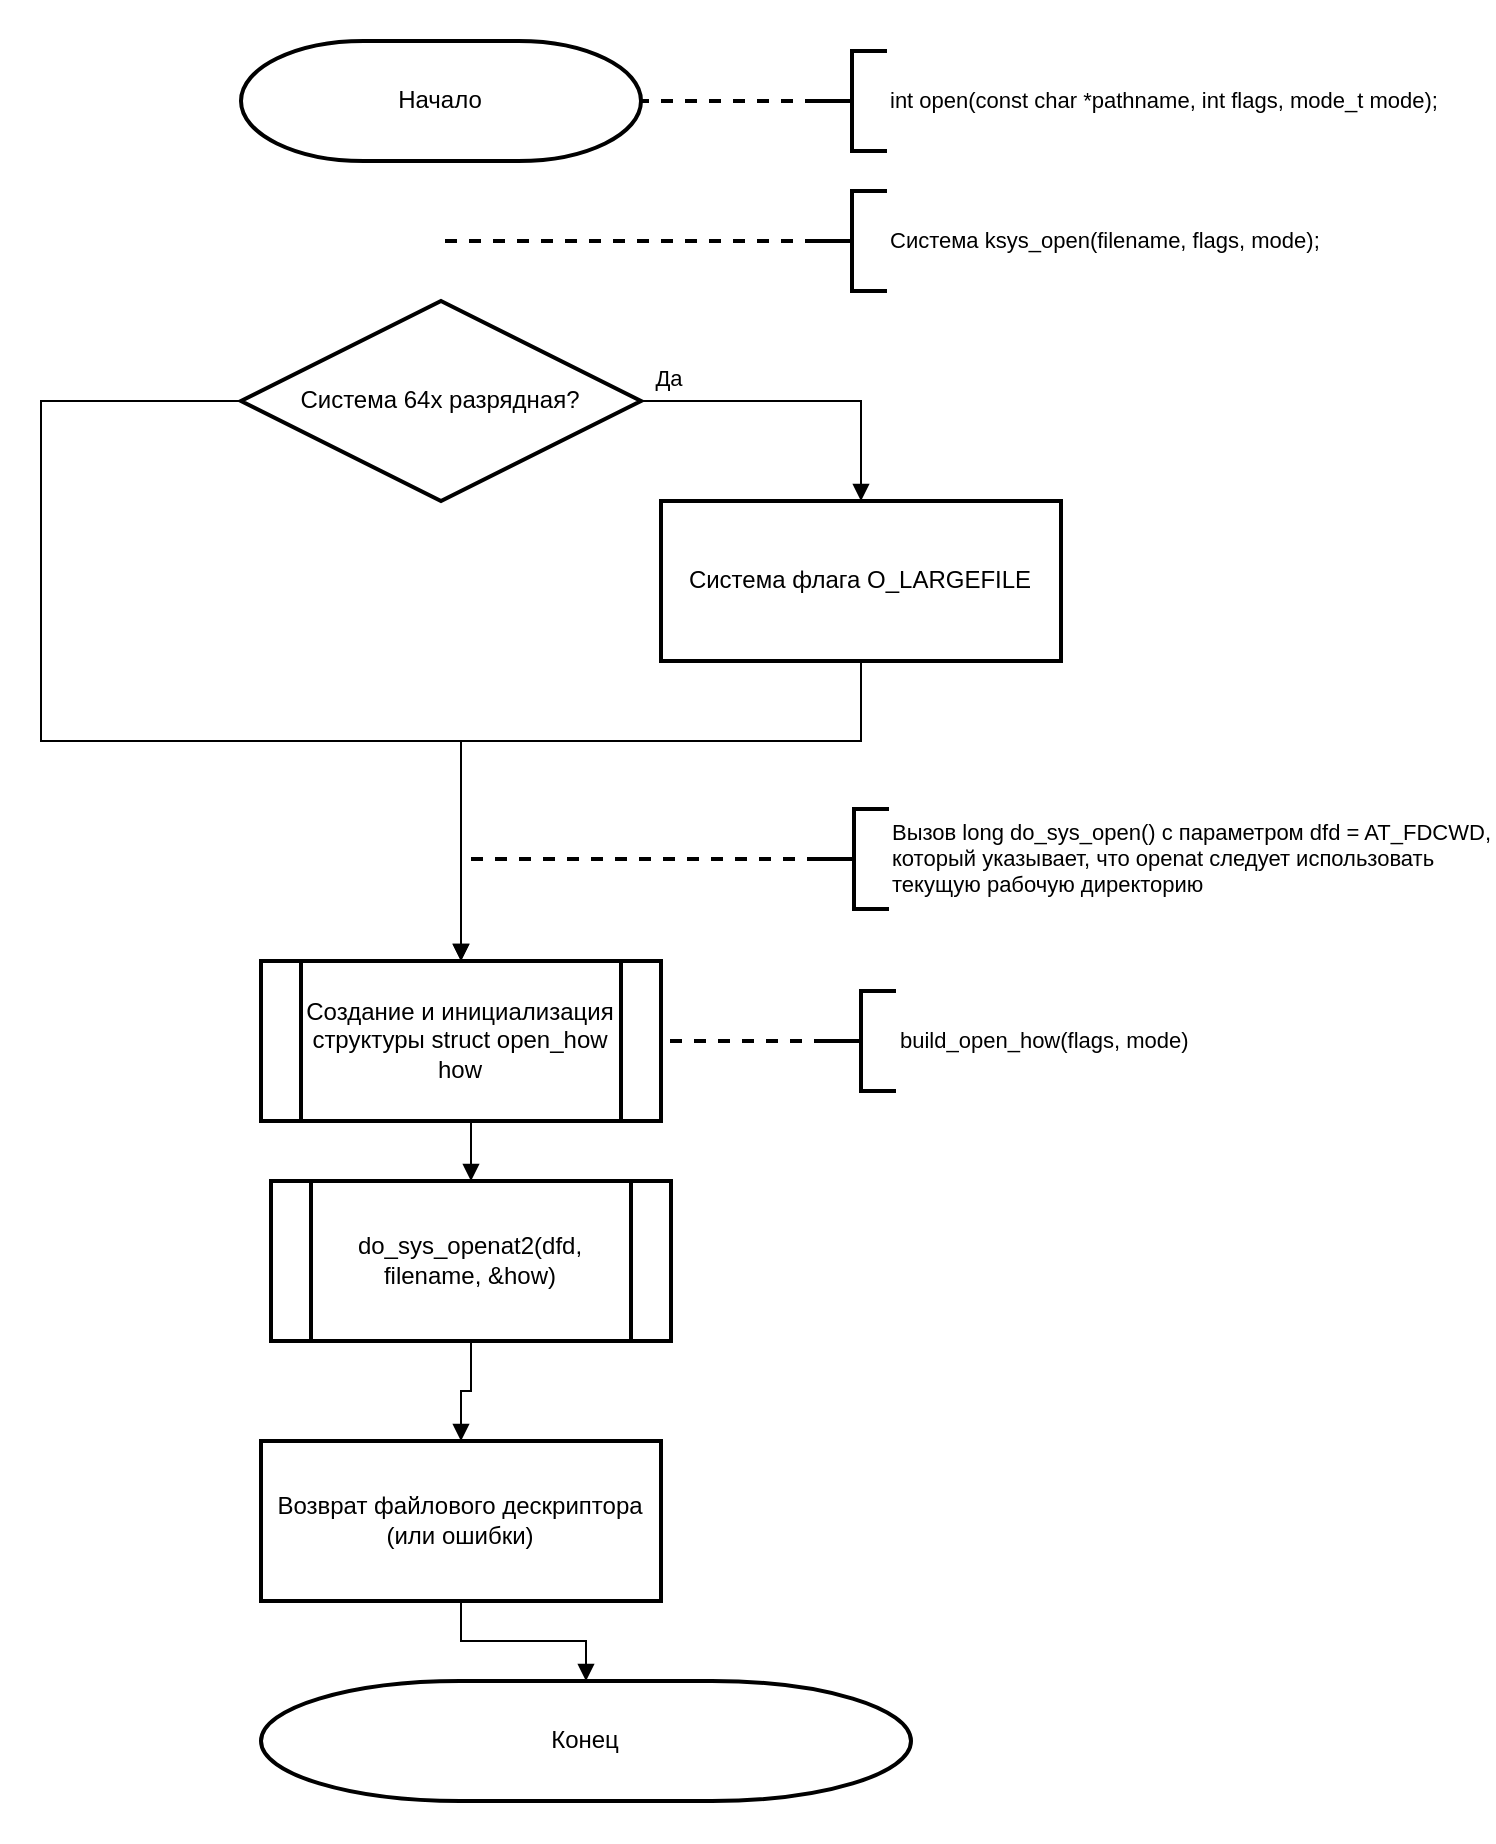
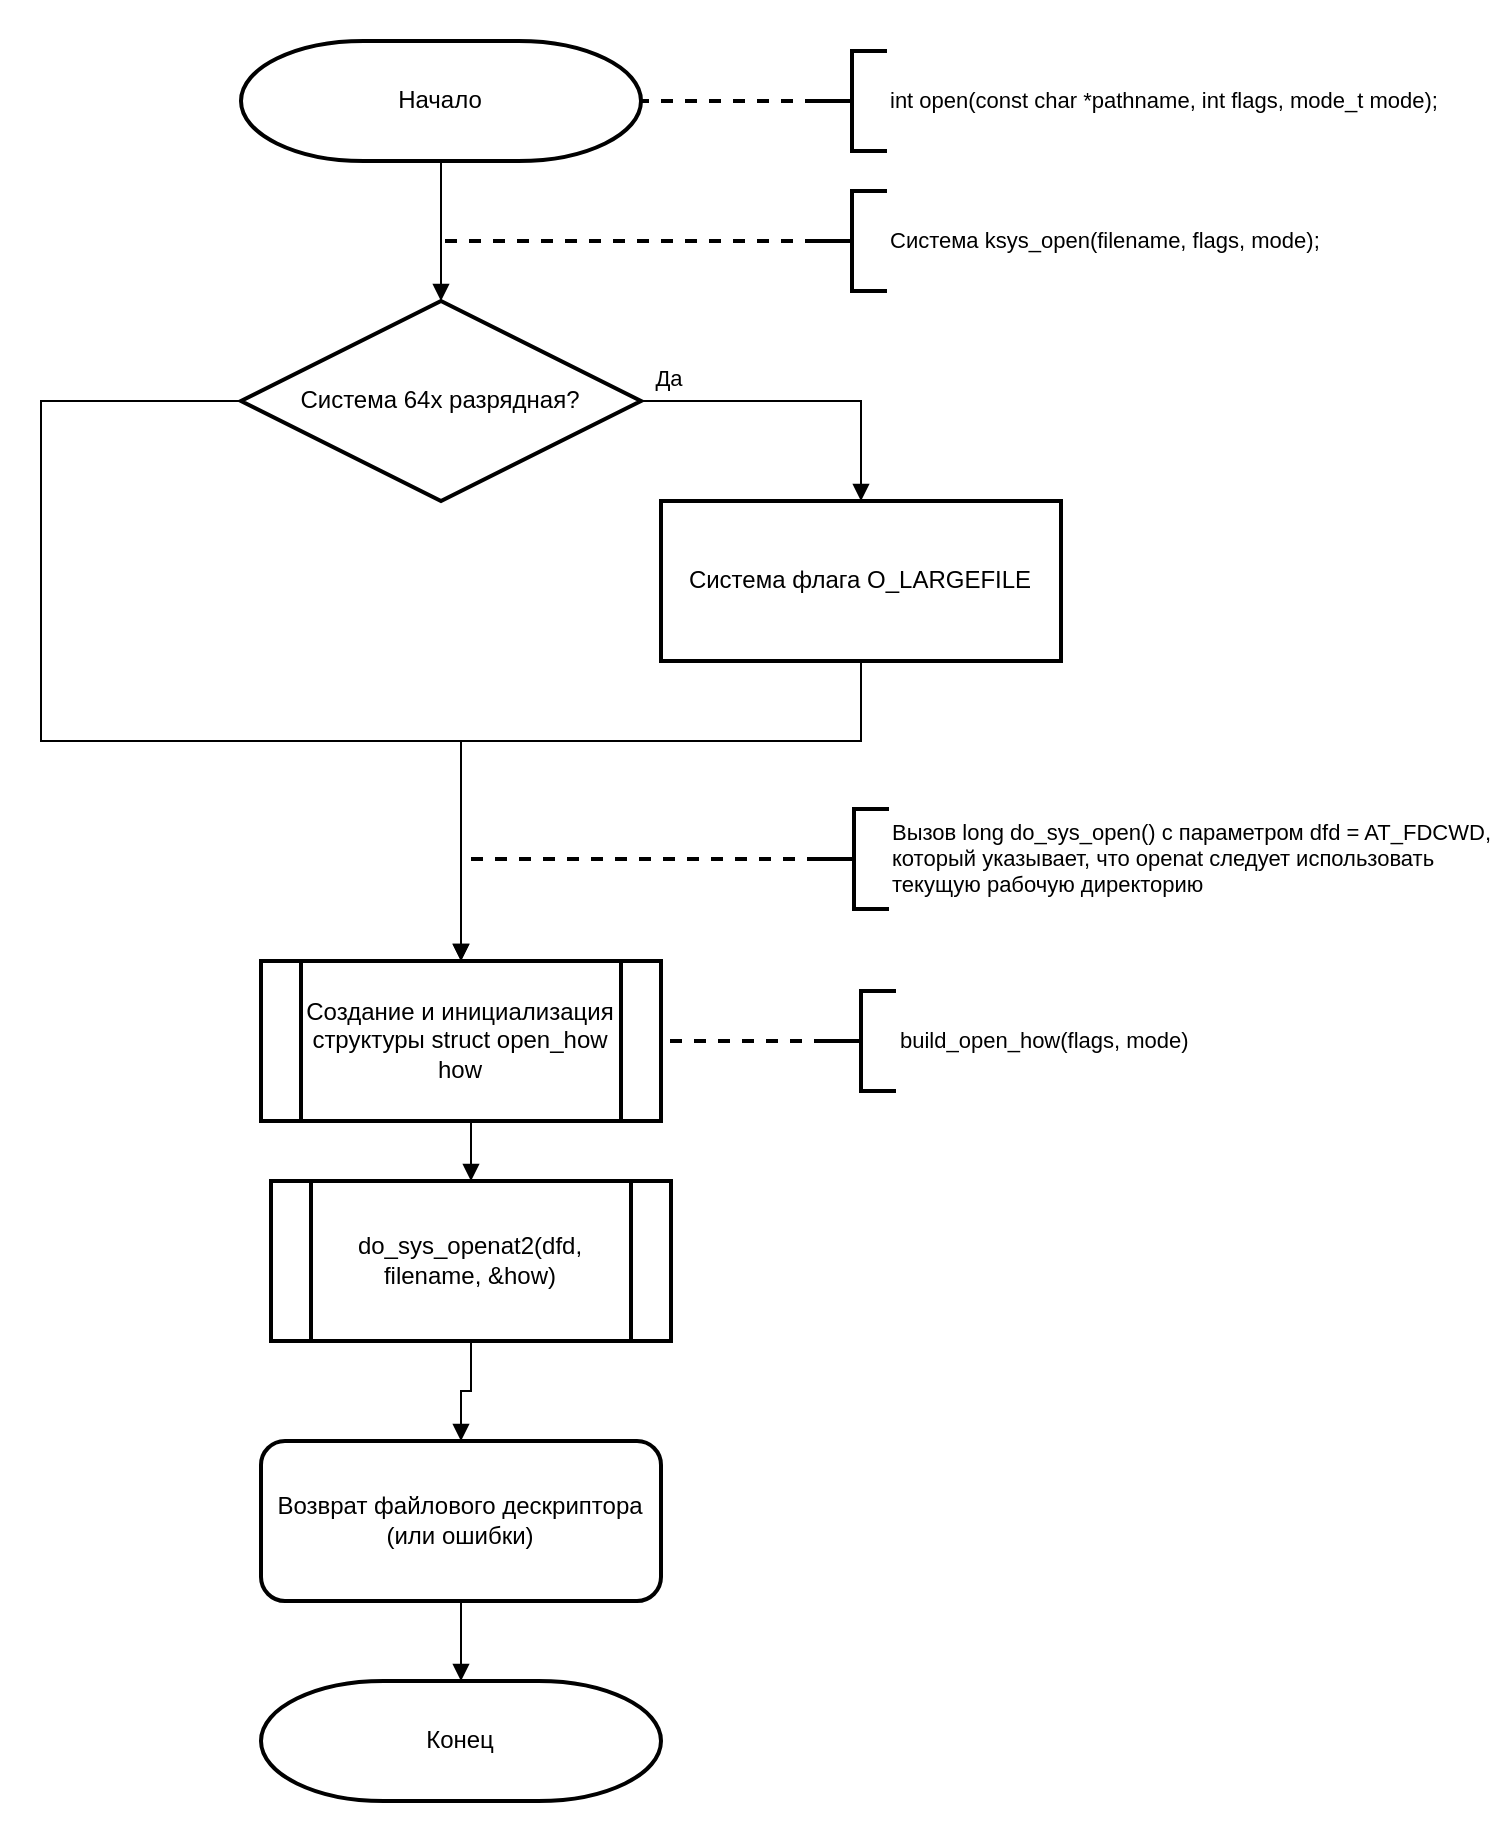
+ <mxCell id="2" style="edgeStyle=orthogonalEdgeStyle;rounded=0;orthogonalLoop=1;jettySize=auto;html=1;exitX=0.5;exitY=1;exitDx=0;exitDy=0;exitPerimeter=0;entryX=0.5;entryY=0;entryDx=0;entryDy=0;entryPerimeter=0;endArrow=block;endFill=1;" edge="1" parent="1" source="3" target="6"><mxGeometry relative="1" as="geometry" /></mxCell>
- <mxCell id="12" value="Возврат файлового дескриптора (или ошибки)" style="rounded=0;whiteSpace=wrap;html=1;strokeWidth=2;" vertex="1" parent="1"><mxGeometry x="130" y="720" width="200" height="80" as="geometry" /></mxCell>
+ <mxCell id="12" value="Возврат файлового дескриптора (или ошибки)" style="whiteSpace=wrap;html=1;strokeWidth=2;rounded=1;" vertex="1" parent="1"><mxGeometry x="130" y="720" width="200" height="80" as="geometry" /></mxCell>
- <mxCell id="13" value="Конец" style="strokeWidth=2;html=1;shape=mxgraph.flowchart.terminator;whiteSpace=wrap;" vertex="1" parent="1"><mxGeometry x="130" y="840" width="325" height="60" as="geometry" /></mxCell>
+ <mxCell id="13" value="Конец" style="strokeWidth=2;html=1;shape=mxgraph.flowchart.terminator;whiteSpace=wrap;" vertex="1" parent="1"><mxGeometry x="130" y="840" width="200" height="60" as="geometry" /></mxCell>
